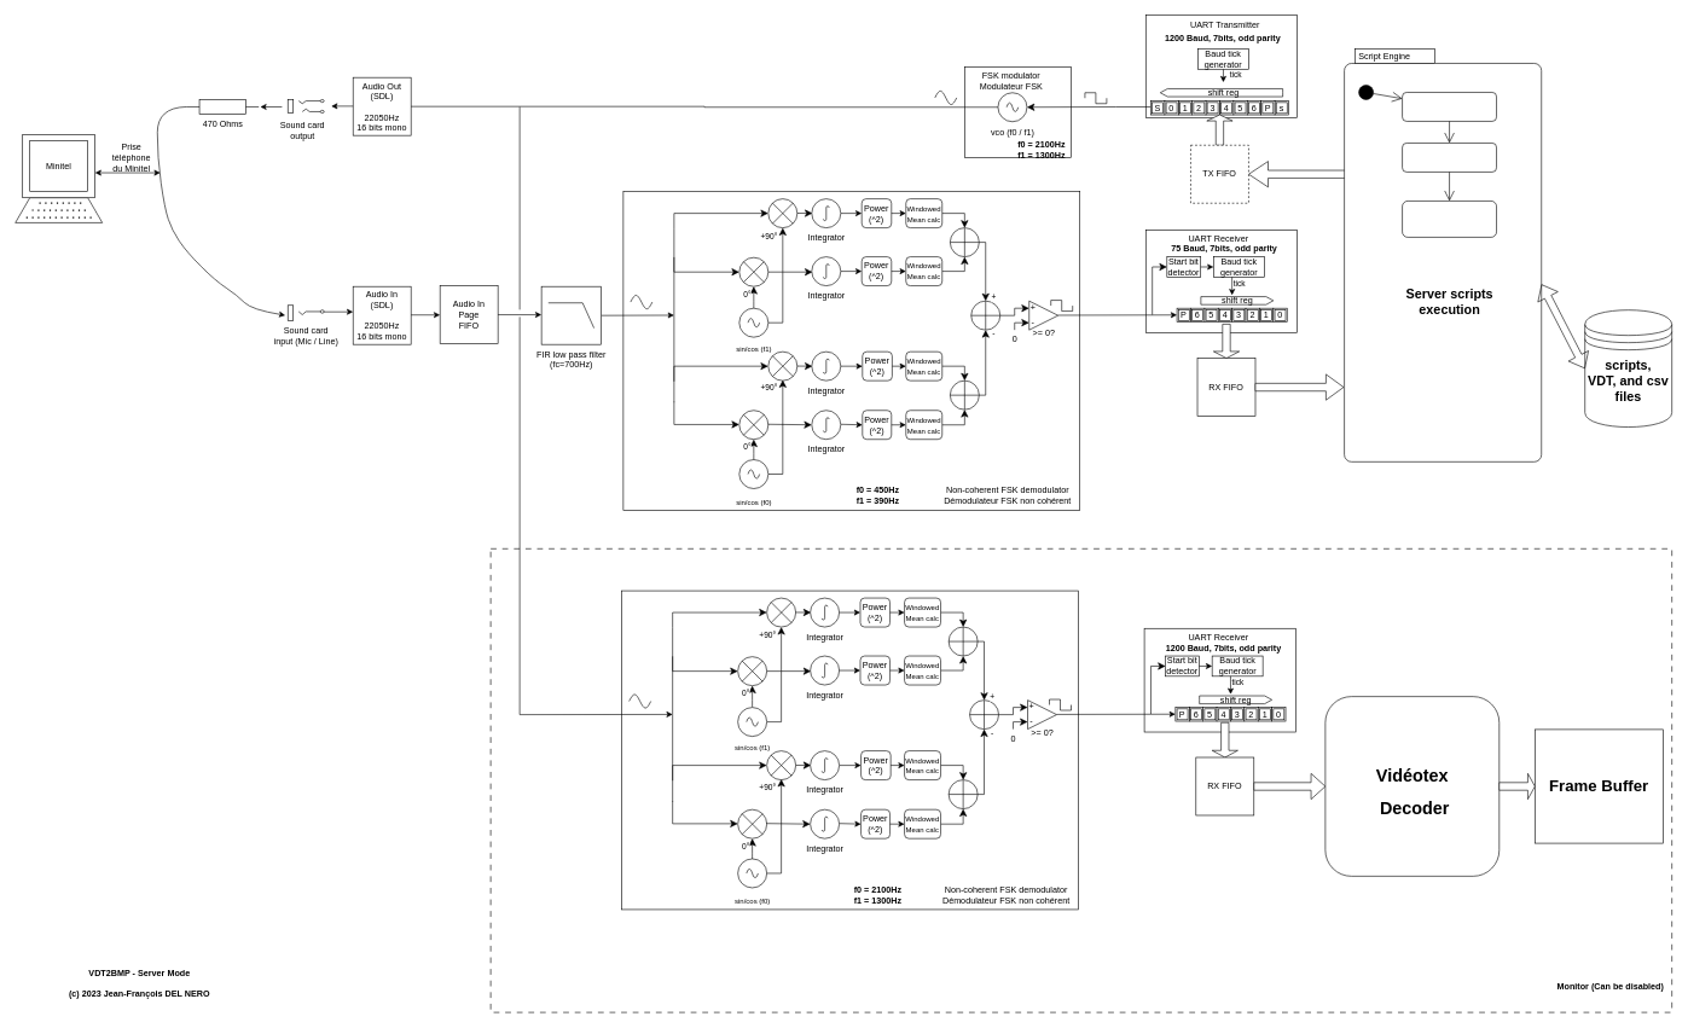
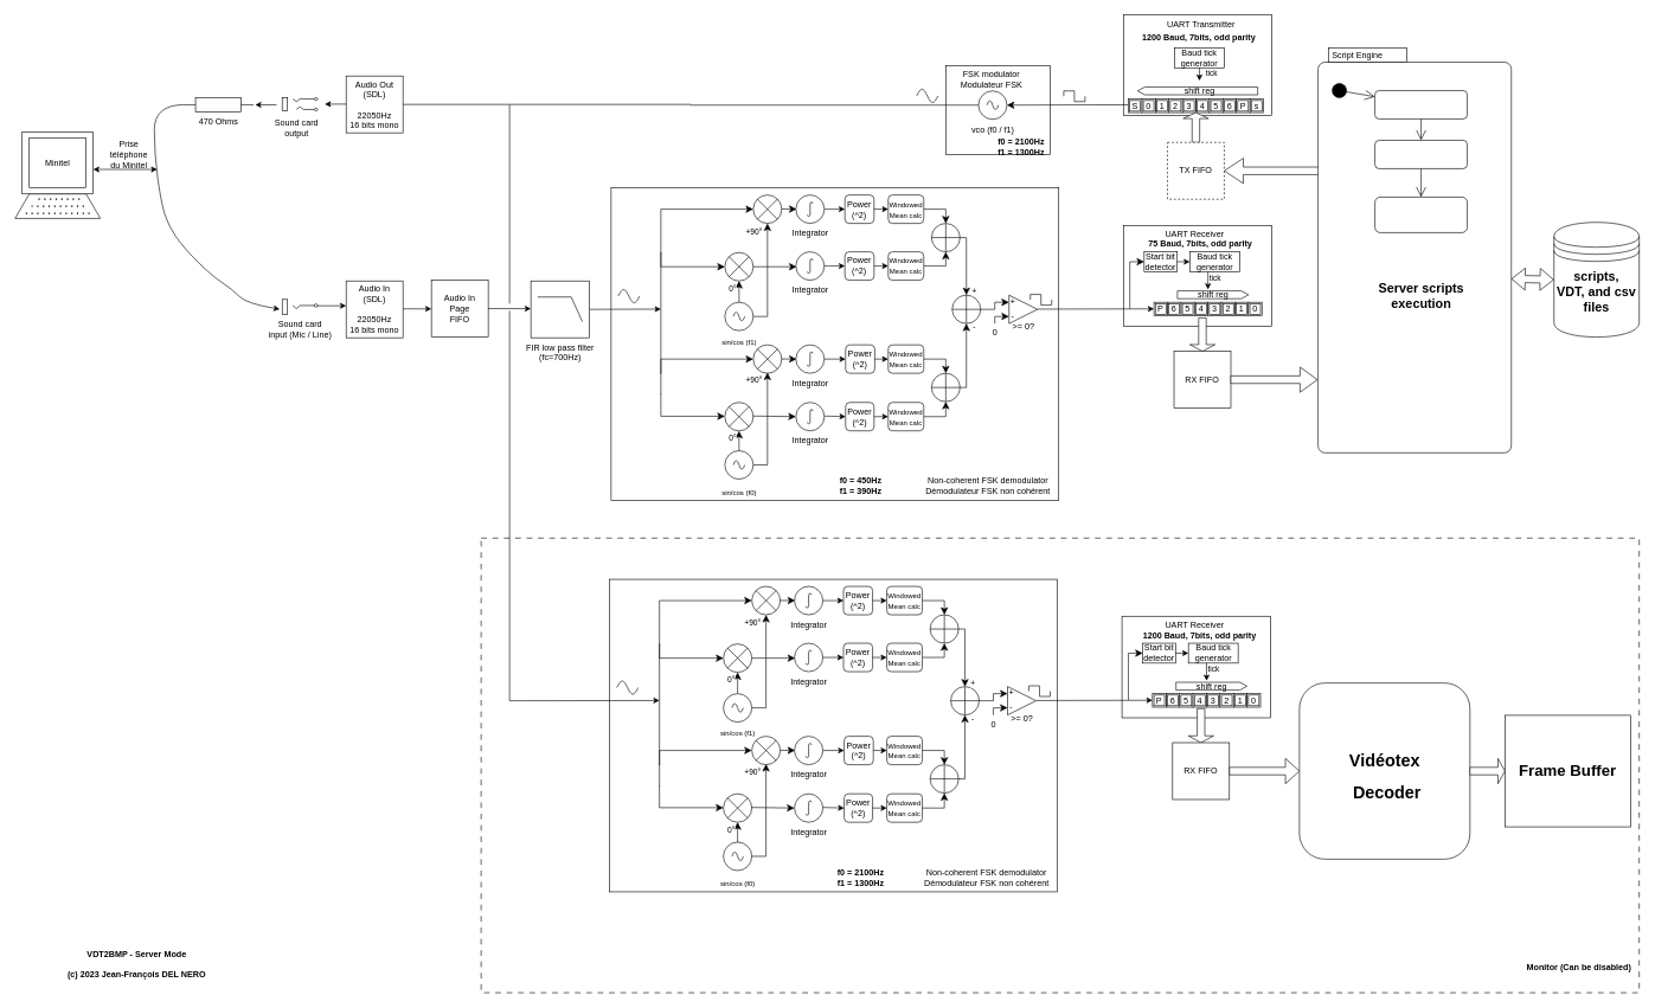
- <mxCell id="222" value="&lt;div&gt;&lt;b&gt;&lt;font style=&quot;font-size: 18px;&quot;&gt;scripts,&lt;/font&gt;&lt;/b&gt;&lt;/div&gt;&lt;div&gt;&lt;b&gt;&lt;font style=&quot;font-size: 18px;&quot;&gt;VDT, and csv files&lt;/font&gt;&lt;/b&gt;&lt;/div&gt;&lt;div&gt;&lt;br&gt;&lt;/div&gt;" style="shape=datastore;whiteSpace=wrap;html=1;" parent="1" vertex="1"><mxGeometry x="2186" y="427.5" width="120" height="161.5" as="geometry" /></mxCell>
+ <mxCell id="222" value="&lt;div&gt;&lt;b&gt;&lt;font style=&quot;font-size: 18px;&quot;&gt;scripts,&lt;/font&gt;&lt;/b&gt;&lt;/div&gt;&lt;div&gt;&lt;b&gt;&lt;font style=&quot;font-size: 18px;&quot;&gt;VDT, and csv files&lt;/font&gt;&lt;/b&gt;&lt;/div&gt;&lt;div&gt;&lt;br&gt;&lt;/div&gt;" style="shape=datastore;whiteSpace=wrap;html=1;" parent="1" vertex="1"><mxGeometry x="2186" y="312.5" width="120" height="161.5" as="geometry" /></mxCell>
